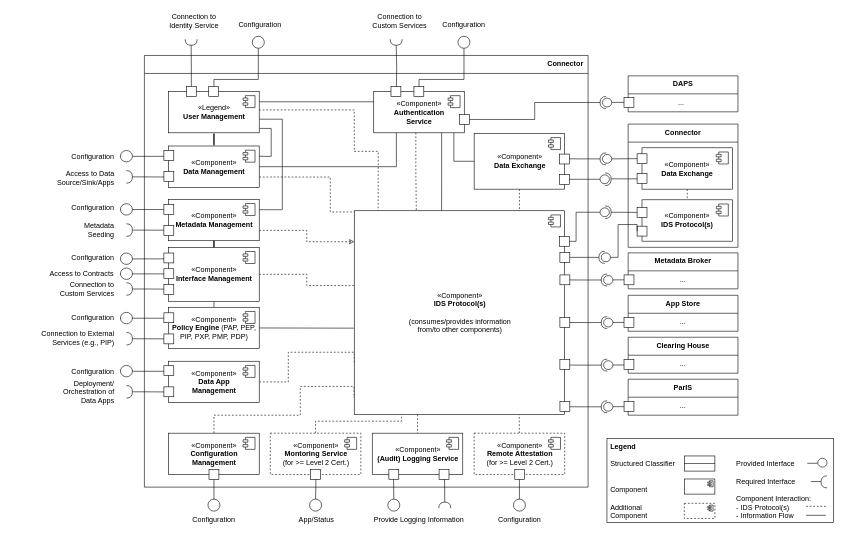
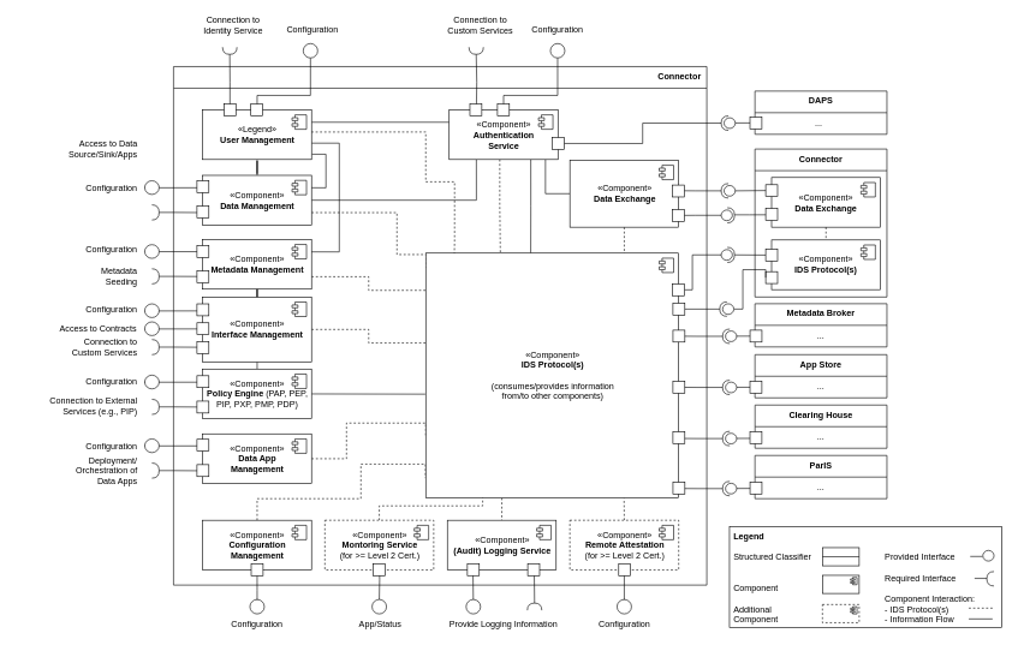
- <mxCell id="11" value="Access to Data Source/Sink/Apps" style="text;html=1;strokeColor=none;fillColor=none;align=right;verticalAlign=middle;whiteSpace=wrap;rounded=0;" parent="1" vertex="1"><mxGeometry x="80" y="280.5" width="111.5" height="30" as="geometry" /></mxCell>
+ <mxCell id="11" value="Access to Data Source/Sink/Apps" style="text;html=1;strokeColor=none;fillColor=none;align=right;verticalAlign=middle;whiteSpace=wrap;rounded=0;" parent="1" vertex="1"><mxGeometry x="80" y="190.5" width="111.5" height="30" as="geometry" /></mxCell>
- <mxCell id="57" style="edgeStyle=orthogonalEdgeStyle;rounded=0;orthogonalLoop=1;jettySize=auto;html=1;exitX=1;exitY=0.75;exitDx=0;exitDy=0;entryX=0;entryY=0.152;entryDx=0;entryDy=0;entryPerimeter=0;startArrow=none;startFill=0;endArrow=classic;endFill=0;dashed=1;" parent="1" source="58" target="143" edge="1"><mxGeometry relative="1" as="geometry" /></mxCell>
+ <mxCell id="57" style="edgeStyle=orthogonalEdgeStyle;rounded=0;orthogonalLoop=1;jettySize=auto;html=1;exitX=1;exitY=0.75;exitDx=0;exitDy=0;entryX=0;entryY=0.152;entryDx=0;entryDy=0;entryPerimeter=0;startArrow=none;startFill=0;endArrow=none;endFill=0;dashed=1;" parent="1" source="58" target="143" edge="1"><mxGeometry relative="1" as="geometry" /></mxCell>
